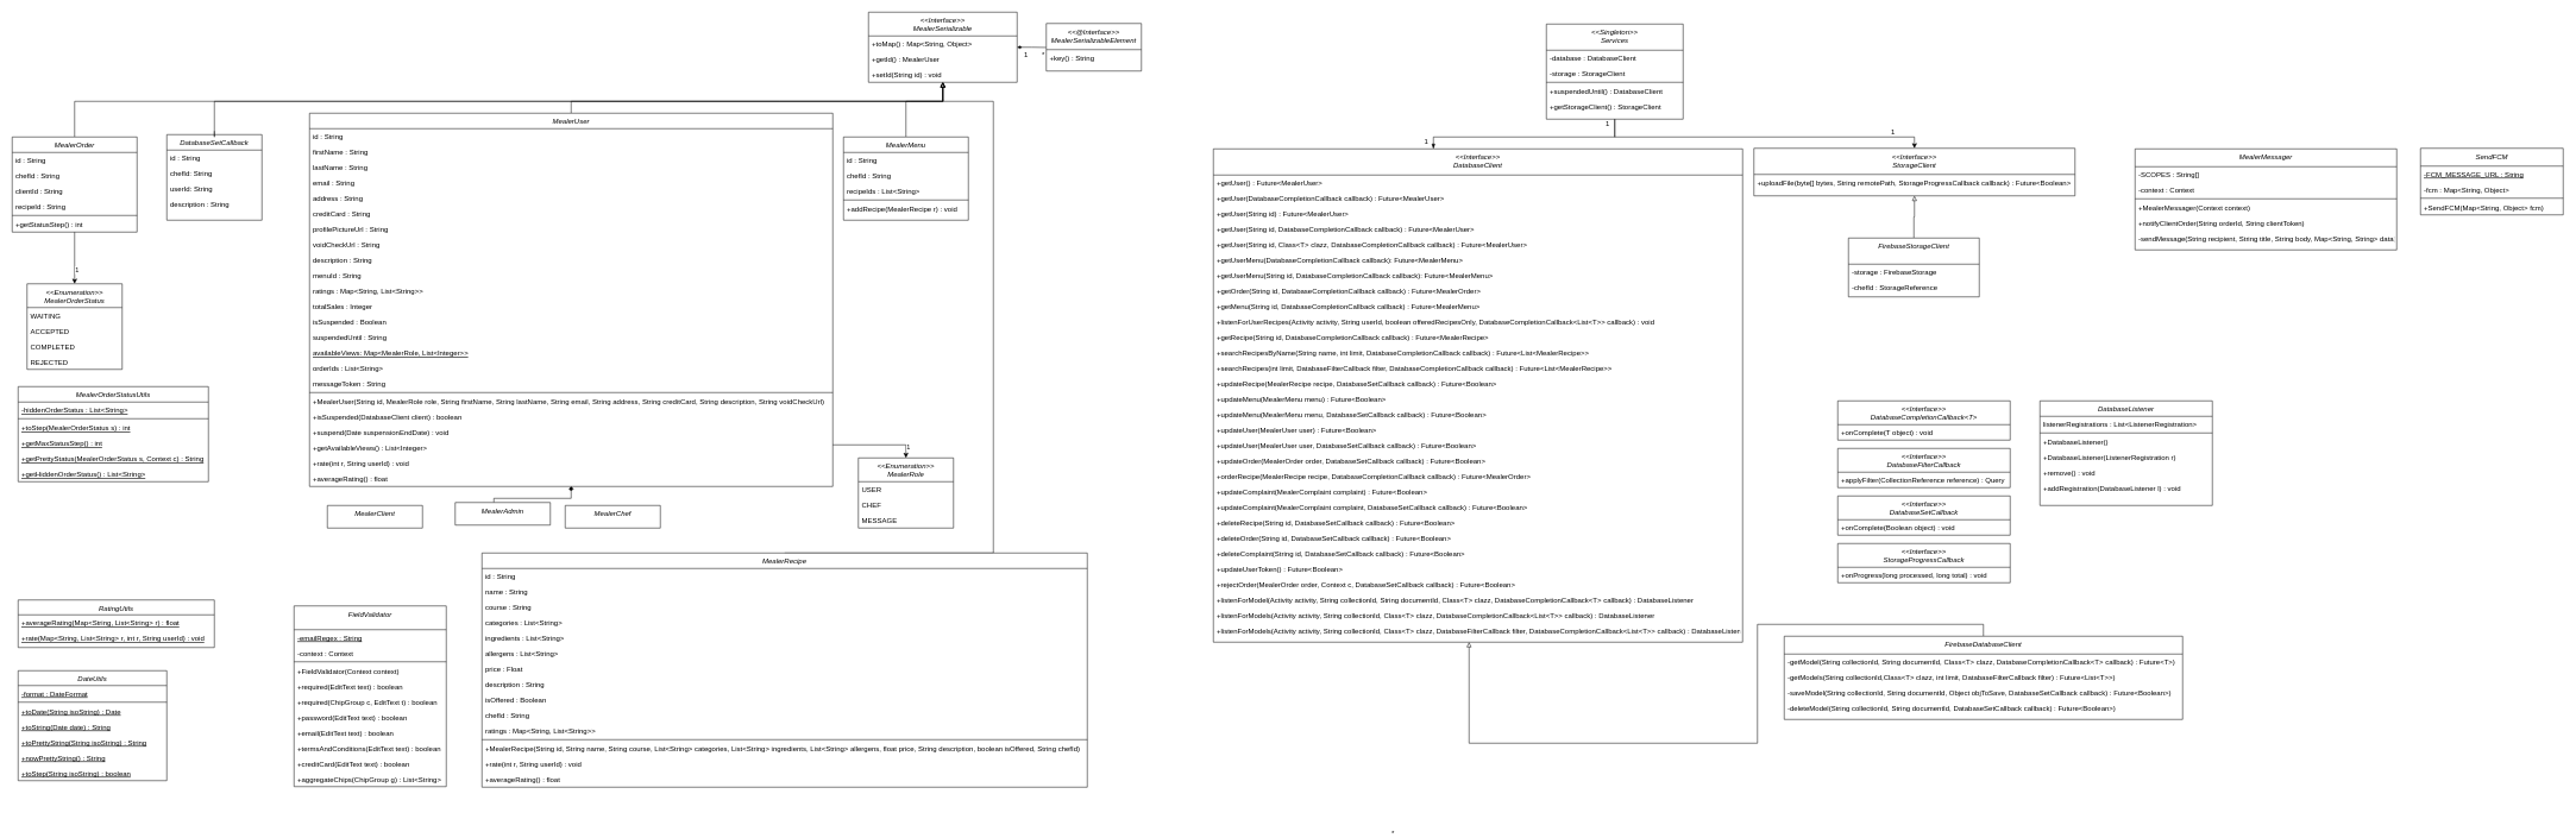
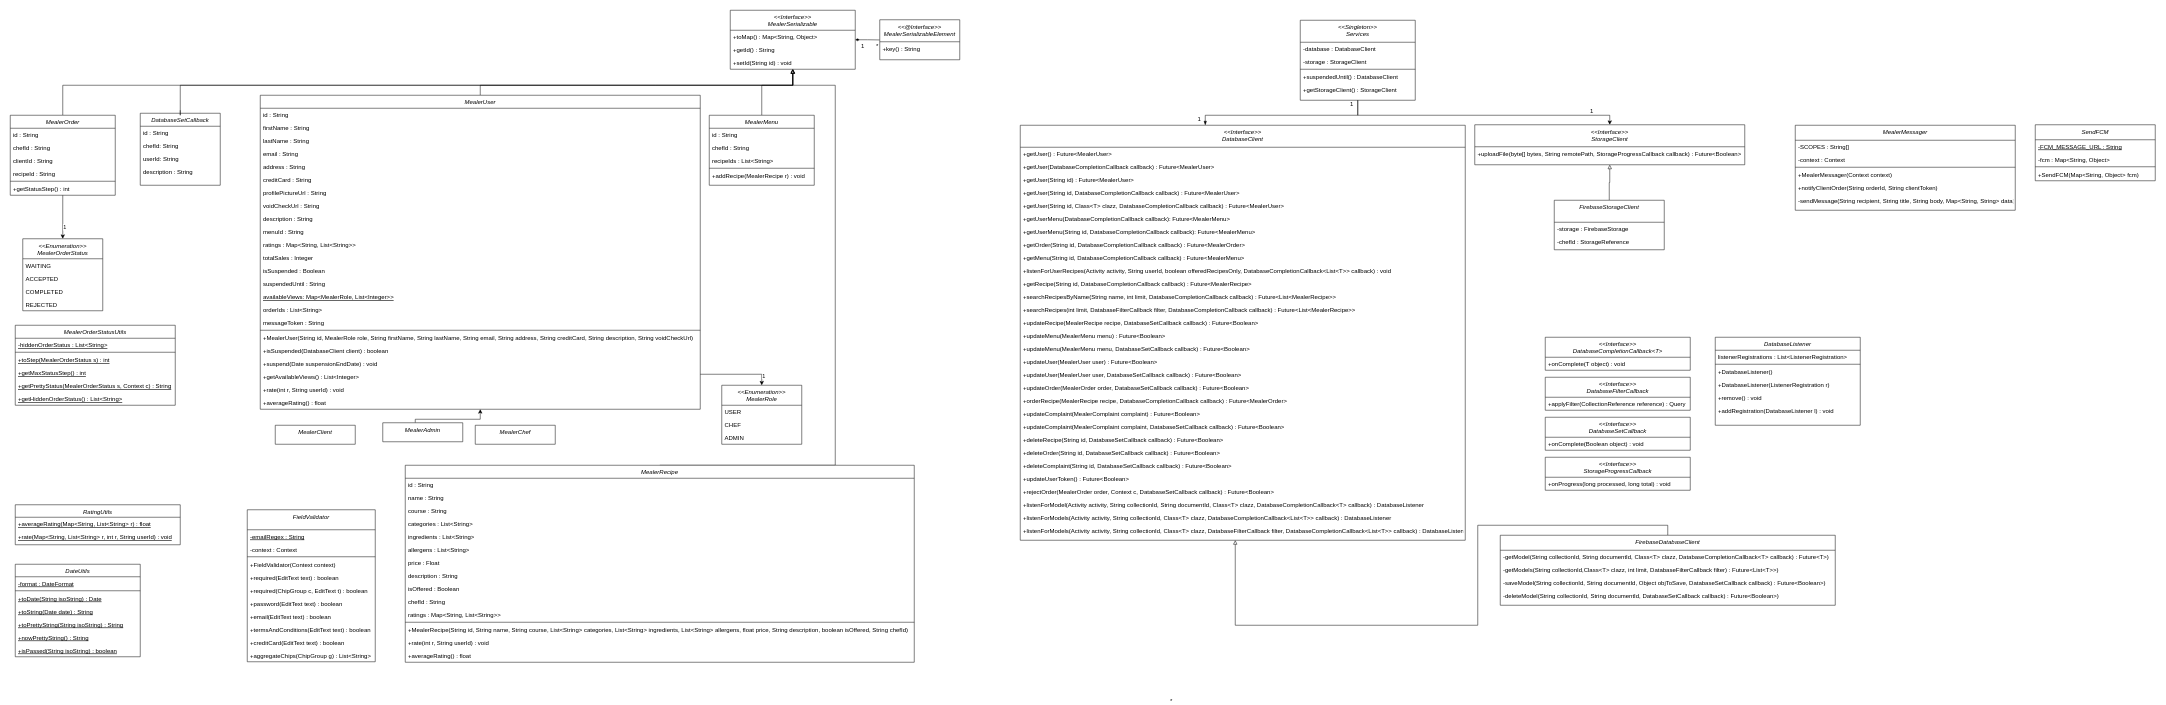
- <mxCell id="57" value="+getId() : MealerUser" style="text;align=left;verticalAlign=top;spacingLeft=4;spacingRight=4;overflow=hidden;rotatable=0;points=[[0,0.5],[1,0.5]];portConstraint=eastwest;rounded=0;shadow=0;html=0;" parent="55" vertex="1"><mxGeometry y="66" width="250" height="26" as="geometry" /></mxCell>
+ <mxCell id="57" value="+getId() : String" style="text;align=left;verticalAlign=top;spacingLeft=4;spacingRight=4;overflow=hidden;rotatable=0;points=[[0,0.5],[1,0.5]];portConstraint=eastwest;rounded=0;shadow=0;html=0;" parent="55" vertex="1"><mxGeometry y="66" width="250" height="26" as="geometry" /></mxCell>
- <mxCell id="158" style="edgeStyle=orthogonalEdgeStyle;rounded=0;orthogonalLoop=1;jettySize=auto;html=1;endArrow=diamond;" edge="1" parent="1" source="159" target="3"><mxGeometry relative="1" as="geometry"><Array as="points"><mxPoint x="830" y="838" /><mxPoint x="960" y="838" /></Array></mxGeometry></mxCell>
+ <mxCell id="158" style="edgeStyle=orthogonalEdgeStyle;rounded=0;orthogonalLoop=1;jettySize=auto;html=1;" edge="1" parent="1" source="159" target="3"><mxGeometry relative="1" as="geometry"><Array as="points"><mxPoint x="830" y="838" /><mxPoint x="960" y="838" /></Array></mxGeometry></mxCell>
- <mxCell id="66" value="MESSAGE" style="text;align=left;verticalAlign=top;spacingLeft=4;spacingRight=4;overflow=hidden;rotatable=0;points=[[0,0.5],[1,0.5]];portConstraint=eastwest;rounded=0;shadow=0;html=0;" parent="63" vertex="1"><mxGeometry y="92" width="160" height="26" as="geometry" /></mxCell>
+ <mxCell id="66" value="ADMIN" style="text;align=left;verticalAlign=top;spacingLeft=4;spacingRight=4;overflow=hidden;rotatable=0;points=[[0,0.5],[1,0.5]];portConstraint=eastwest;rounded=0;shadow=0;html=0;" parent="63" vertex="1"><mxGeometry y="92" width="160" height="26" as="geometry" /></mxCell>
- <mxCell id="156" value="+toStep(String isoString) : boolean" style="text;align=left;verticalAlign=top;spacingLeft=4;spacingRight=4;overflow=hidden;rotatable=0;points=[[0,0.5],[1,0.5]];portConstraint=eastwest;rounded=0;shadow=0;html=0;fontStyle=4" parent="149" vertex="1"><mxGeometry y="159" width="250" height="26" as="geometry" /></mxCell>
+ <mxCell id="156" value="+isPassed(String isoString) : boolean" style="text;align=left;verticalAlign=top;spacingLeft=4;spacingRight=4;overflow=hidden;rotatable=0;points=[[0,0.5],[1,0.5]];portConstraint=eastwest;rounded=0;shadow=0;html=0;fontStyle=4" parent="149" vertex="1"><mxGeometry y="159" width="250" height="26" as="geometry" /></mxCell>
